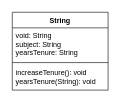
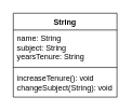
- <mxCell id="3" value="void: String&#10;subject: String&#10;yearsTenure: String" style="text;strokeColor=none;fillColor=none;align=left;verticalAlign=top;spacingLeft=4;spacingRight=4;overflow=hidden;rotatable=0;points=[[0,0.5],[1,0.5]];portConstraint=eastwest;" vertex="1" parent="2"><mxGeometry y="26" width="160" height="54" as="geometry" /></mxCell>
+ <mxCell id="3" value="name: String&#10;subject: String&#10;yearsTenure: String" style="text;strokeColor=none;fillColor=none;align=left;verticalAlign=top;spacingLeft=4;spacingRight=4;overflow=hidden;rotatable=0;points=[[0,0.5],[1,0.5]];portConstraint=eastwest;" vertex="1" parent="2"><mxGeometry y="26" width="160" height="54" as="geometry" /></mxCell>
- <mxCell id="5" value="increaseTenure(): void&#10;yearsTenure(String): void" style="text;strokeColor=none;fillColor=none;align=left;verticalAlign=top;spacingLeft=4;spacingRight=4;overflow=hidden;rotatable=0;points=[[0,0.5],[1,0.5]];portConstraint=eastwest;" vertex="1" parent="2"><mxGeometry y="88" width="160" height="42" as="geometry" /></mxCell>
+ <mxCell id="5" value="increaseTenure(): void&#10;changeSubject(String): void" style="text;strokeColor=none;fillColor=none;align=left;verticalAlign=top;spacingLeft=4;spacingRight=4;overflow=hidden;rotatable=0;points=[[0,0.5],[1,0.5]];portConstraint=eastwest;" vertex="1" parent="2"><mxGeometry y="88" width="160" height="42" as="geometry" /></mxCell>
